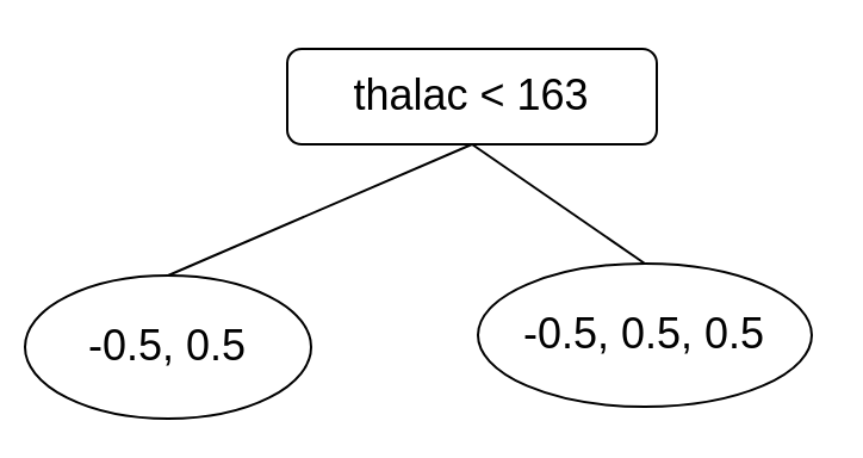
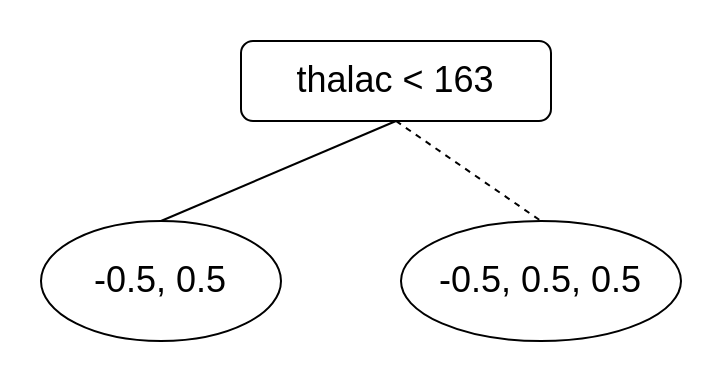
- <mxCell id="6" value="" style="endArrow=none;html=1;exitX=0.5;exitY=1;exitDx=0;exitDy=0;entryX=0.5;entryY=0;entryDx=0;entryDy=0;" edge="1" parent="1" source="2" target="4"><mxGeometry width="50" height="50" relative="1" as="geometry"><mxPoint x="200" y="180" as="sourcePoint" /><mxPoint x="250" y="130" as="targetPoint" /></mxGeometry></mxCell>
+ <mxCell id="6" value="" style="endArrow=none;html=1;exitX=0.5;exitY=1;exitDx=0;exitDy=0;entryX=0.5;entryY=0;entryDx=0;entryDy=0;dashed=1;" edge="1" parent="1" source="2" target="4"><mxGeometry width="50" height="50" relative="1" as="geometry"><mxPoint x="200" y="180" as="sourcePoint" /><mxPoint x="250" y="130" as="targetPoint" /></mxGeometry></mxCell>
- <mxCell id="3" value="&lt;font style=&quot;font-size: 18px&quot;&gt;-0.5, 0.5&lt;/font&gt;" style="ellipse;whiteSpace=wrap;html=1;" vertex="1" parent="1"><mxGeometry x="10" y="115" width="120" height="60" as="geometry" /></mxCell>
+ <mxCell id="3" value="&lt;font style=&quot;font-size: 18px&quot;&gt;-0.5, 0.5&lt;/font&gt;" style="ellipse;whiteSpace=wrap;html=1;" vertex="1" parent="1"><mxGeometry x="20" y="110" width="120" height="60" as="geometry" /></mxCell>
